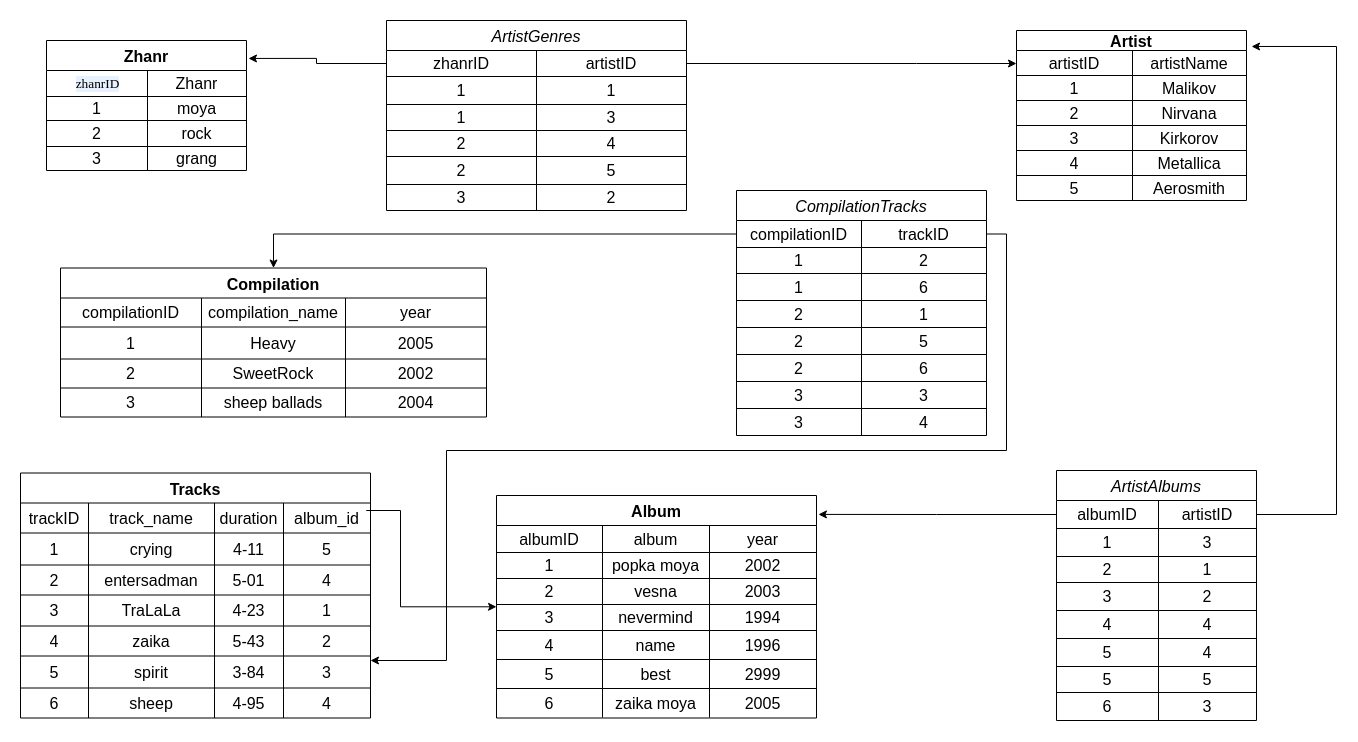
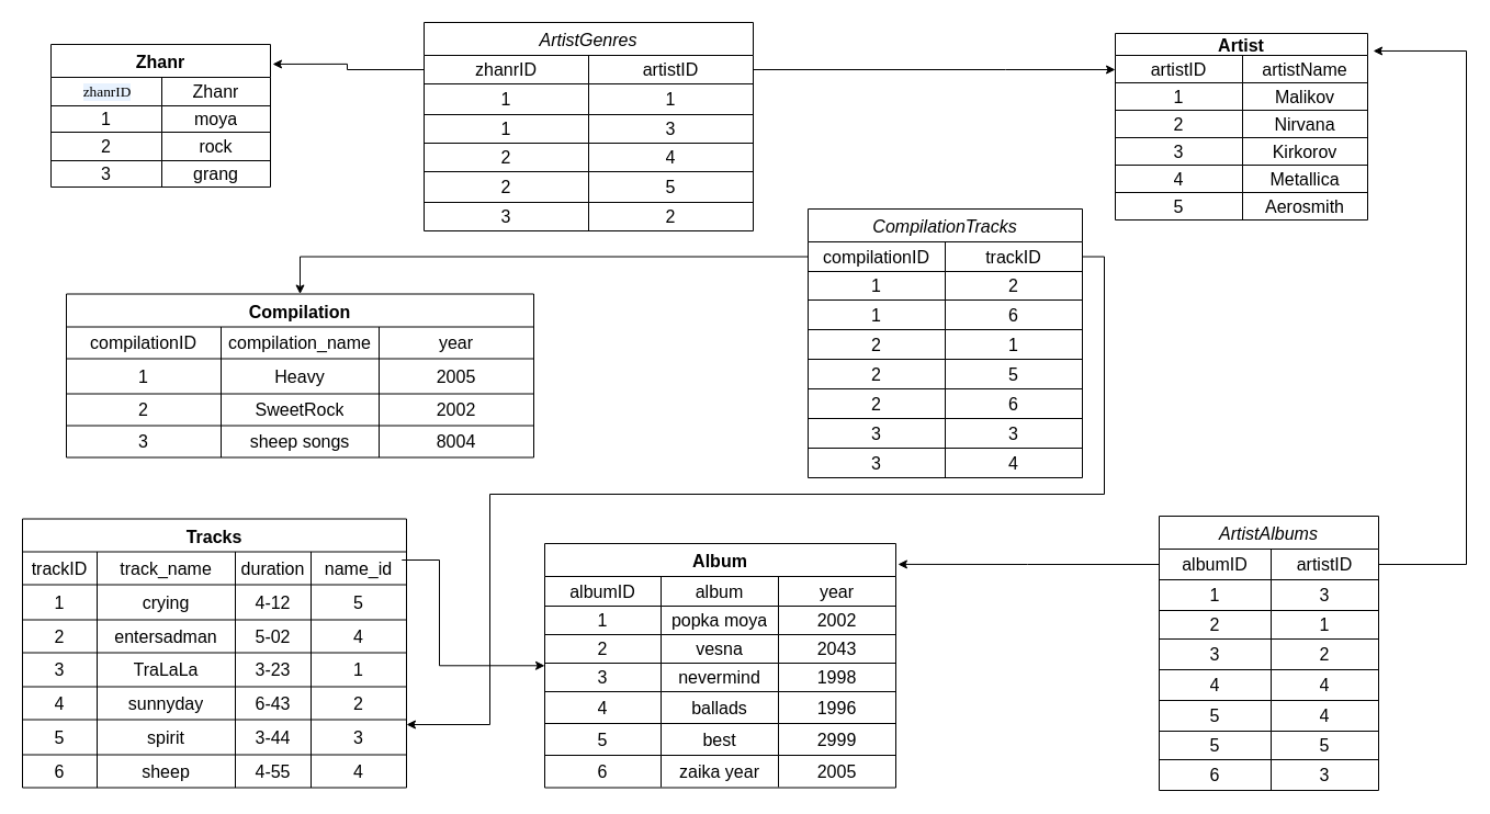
- <mxCell id="160" value="sheep ballads" style="shape=partialRectangle;html=1;whiteSpace=wrap;connectable=0;strokeColor=inherit;overflow=hidden;fillColor=none;top=0;left=0;bottom=0;right=0;pointerEvents=1;fontSize=16;" vertex="1" parent="158"><mxGeometry x="141" width="144" height="29" as="geometry"><mxRectangle width="144" height="29" as="alternateBounds" /></mxGeometry></mxCell>
+ <mxCell id="160" value="sheep songs" style="shape=partialRectangle;html=1;whiteSpace=wrap;connectable=0;strokeColor=inherit;overflow=hidden;fillColor=none;top=0;left=0;bottom=0;right=0;pointerEvents=1;fontSize=16;" vertex="1" parent="158"><mxGeometry x="141" width="144" height="29" as="geometry"><mxRectangle width="144" height="29" as="alternateBounds" /></mxGeometry></mxCell>
- <mxCell id="161" value="2004" style="shape=partialRectangle;html=1;whiteSpace=wrap;connectable=0;strokeColor=inherit;overflow=hidden;fillColor=none;top=0;left=0;bottom=0;right=0;pointerEvents=1;fontSize=16;" vertex="1" parent="158"><mxGeometry x="285" width="141" height="29" as="geometry"><mxRectangle width="141" height="29" as="alternateBounds" /></mxGeometry></mxCell>
+ <mxCell id="161" value="8004" style="shape=partialRectangle;html=1;whiteSpace=wrap;connectable=0;strokeColor=inherit;overflow=hidden;fillColor=none;top=0;left=0;bottom=0;right=0;pointerEvents=1;fontSize=16;" vertex="1" parent="158"><mxGeometry x="285" width="141" height="29" as="geometry"><mxRectangle width="141" height="29" as="alternateBounds" /></mxGeometry></mxCell>
- <mxCell id="68" value="album_id" style="shape=partialRectangle;html=1;whiteSpace=wrap;connectable=0;strokeColor=inherit;overflow=hidden;fillColor=none;top=0;left=0;bottom=0;right=0;pointerEvents=1;fontSize=16;" parent="64" vertex="1"><mxGeometry x="263" width="87" height="30" as="geometry"><mxRectangle width="87" height="30" as="alternateBounds" /></mxGeometry></mxCell>
+ <mxCell id="68" value="name_id" style="shape=partialRectangle;html=1;whiteSpace=wrap;connectable=0;strokeColor=inherit;overflow=hidden;fillColor=none;top=0;left=0;bottom=0;right=0;pointerEvents=1;fontSize=16;" parent="64" vertex="1"><mxGeometry x="263" width="87" height="30" as="geometry"><mxRectangle width="87" height="30" as="alternateBounds" /></mxGeometry></mxCell>
- <mxCell id="72" value="4-11" style="shape=partialRectangle;html=1;whiteSpace=wrap;connectable=0;strokeColor=inherit;overflow=hidden;fillColor=none;top=0;left=0;bottom=0;right=0;pointerEvents=1;fontSize=16;" parent="69" vertex="1"><mxGeometry x="194" width="69" height="32" as="geometry"><mxRectangle width="69" height="32" as="alternateBounds" /></mxGeometry></mxCell>
+ <mxCell id="72" value="4-12" style="shape=partialRectangle;html=1;whiteSpace=wrap;connectable=0;strokeColor=inherit;overflow=hidden;fillColor=none;top=0;left=0;bottom=0;right=0;pointerEvents=1;fontSize=16;" parent="69" vertex="1"><mxGeometry x="194" width="69" height="32" as="geometry"><mxRectangle width="69" height="32" as="alternateBounds" /></mxGeometry></mxCell>
- <mxCell id="77" value="5-01" style="shape=partialRectangle;html=1;whiteSpace=wrap;connectable=0;strokeColor=inherit;overflow=hidden;fillColor=none;top=0;left=0;bottom=0;right=0;pointerEvents=1;fontSize=16;" parent="74" vertex="1"><mxGeometry x="194" width="69" height="30" as="geometry"><mxRectangle width="69" height="30" as="alternateBounds" /></mxGeometry></mxCell>
+ <mxCell id="77" value="5-02" style="shape=partialRectangle;html=1;whiteSpace=wrap;connectable=0;strokeColor=inherit;overflow=hidden;fillColor=none;top=0;left=0;bottom=0;right=0;pointerEvents=1;fontSize=16;" parent="74" vertex="1"><mxGeometry x="194" width="69" height="30" as="geometry"><mxRectangle width="69" height="30" as="alternateBounds" /></mxGeometry></mxCell>
- <mxCell id="27" value="2003" style="shape=partialRectangle;html=1;whiteSpace=wrap;connectable=0;strokeColor=inherit;overflow=hidden;fillColor=none;top=0;left=0;bottom=0;right=0;pointerEvents=1;fontSize=16;" parent="24" vertex="1"><mxGeometry x="213" width="107" height="26" as="geometry"><mxRectangle width="107" height="26" as="alternateBounds" /></mxGeometry></mxCell>
+ <mxCell id="27" value="2043" style="shape=partialRectangle;html=1;whiteSpace=wrap;connectable=0;strokeColor=inherit;overflow=hidden;fillColor=none;top=0;left=0;bottom=0;right=0;pointerEvents=1;fontSize=16;" parent="24" vertex="1"><mxGeometry x="213" width="107" height="26" as="geometry"><mxRectangle width="107" height="26" as="alternateBounds" /></mxGeometry></mxCell>
- <mxCell id="82" value="4-23" style="shape=partialRectangle;html=1;whiteSpace=wrap;connectable=0;strokeColor=inherit;overflow=hidden;fillColor=none;top=0;left=0;bottom=0;right=0;pointerEvents=1;fontSize=16;" parent="79" vertex="1"><mxGeometry x="194" width="69" height="31" as="geometry"><mxRectangle width="69" height="31" as="alternateBounds" /></mxGeometry></mxCell>
+ <mxCell id="82" value="3-23" style="shape=partialRectangle;html=1;whiteSpace=wrap;connectable=0;strokeColor=inherit;overflow=hidden;fillColor=none;top=0;left=0;bottom=0;right=0;pointerEvents=1;fontSize=16;" parent="79" vertex="1"><mxGeometry x="194" width="69" height="31" as="geometry"><mxRectangle width="69" height="31" as="alternateBounds" /></mxGeometry></mxCell>
- <mxCell id="31" value="1994" style="shape=partialRectangle;html=1;whiteSpace=wrap;connectable=0;strokeColor=inherit;overflow=hidden;fillColor=none;top=0;left=0;bottom=0;right=0;pointerEvents=1;fontSize=16;" parent="28" vertex="1"><mxGeometry x="213" width="107" height="26" as="geometry"><mxRectangle width="107" height="26" as="alternateBounds" /></mxGeometry></mxCell>
+ <mxCell id="31" value="1998" style="shape=partialRectangle;html=1;whiteSpace=wrap;connectable=0;strokeColor=inherit;overflow=hidden;fillColor=none;top=0;left=0;bottom=0;right=0;pointerEvents=1;fontSize=16;" parent="28" vertex="1"><mxGeometry x="213" width="107" height="26" as="geometry"><mxRectangle width="107" height="26" as="alternateBounds" /></mxGeometry></mxCell>
- <mxCell id="86" value="zaika" style="shape=partialRectangle;html=1;whiteSpace=wrap;connectable=0;strokeColor=inherit;overflow=hidden;fillColor=none;top=0;left=0;bottom=0;right=0;pointerEvents=1;fontSize=16;" parent="84" vertex="1"><mxGeometry x="68" width="126" height="30" as="geometry"><mxRectangle width="126" height="30" as="alternateBounds" /></mxGeometry></mxCell>
+ <mxCell id="86" value="sunnyday" style="shape=partialRectangle;html=1;whiteSpace=wrap;connectable=0;strokeColor=inherit;overflow=hidden;fillColor=none;top=0;left=0;bottom=0;right=0;pointerEvents=1;fontSize=16;" parent="84" vertex="1"><mxGeometry x="68" width="126" height="30" as="geometry"><mxRectangle width="126" height="30" as="alternateBounds" /></mxGeometry></mxCell>
- <mxCell id="87" value="5-43" style="shape=partialRectangle;html=1;whiteSpace=wrap;connectable=0;strokeColor=inherit;overflow=hidden;fillColor=none;top=0;left=0;bottom=0;right=0;pointerEvents=1;fontSize=16;" parent="84" vertex="1"><mxGeometry x="194" width="69" height="30" as="geometry"><mxRectangle width="69" height="30" as="alternateBounds" /></mxGeometry></mxCell>
+ <mxCell id="87" value="6-43" style="shape=partialRectangle;html=1;whiteSpace=wrap;connectable=0;strokeColor=inherit;overflow=hidden;fillColor=none;top=0;left=0;bottom=0;right=0;pointerEvents=1;fontSize=16;" parent="84" vertex="1"><mxGeometry x="194" width="69" height="30" as="geometry"><mxRectangle width="69" height="30" as="alternateBounds" /></mxGeometry></mxCell>
- <mxCell id="34" value="name" style="shape=partialRectangle;html=1;whiteSpace=wrap;connectable=0;strokeColor=inherit;overflow=hidden;fillColor=none;top=0;left=0;bottom=0;right=0;pointerEvents=1;fontSize=16;" parent="32" vertex="1"><mxGeometry x="106" width="107" height="29" as="geometry"><mxRectangle width="107" height="29" as="alternateBounds" /></mxGeometry></mxCell>
+ <mxCell id="34" value="ballads" style="shape=partialRectangle;html=1;whiteSpace=wrap;connectable=0;strokeColor=inherit;overflow=hidden;fillColor=none;top=0;left=0;bottom=0;right=0;pointerEvents=1;fontSize=16;" parent="32" vertex="1"><mxGeometry x="106" width="107" height="29" as="geometry"><mxRectangle width="107" height="29" as="alternateBounds" /></mxGeometry></mxCell>
- <mxCell id="92" value="3-84" style="shape=partialRectangle;html=1;whiteSpace=wrap;connectable=0;strokeColor=inherit;overflow=hidden;fillColor=none;top=0;left=0;bottom=0;right=0;pointerEvents=1;fontSize=16;" parent="89" vertex="1"><mxGeometry x="194" width="69" height="32" as="geometry"><mxRectangle width="69" height="32" as="alternateBounds" /></mxGeometry></mxCell>
+ <mxCell id="92" value="3-44" style="shape=partialRectangle;html=1;whiteSpace=wrap;connectable=0;strokeColor=inherit;overflow=hidden;fillColor=none;top=0;left=0;bottom=0;right=0;pointerEvents=1;fontSize=16;" parent="89" vertex="1"><mxGeometry x="194" width="69" height="32" as="geometry"><mxRectangle width="69" height="32" as="alternateBounds" /></mxGeometry></mxCell>
- <mxCell id="97" value="4-95" style="shape=partialRectangle;html=1;whiteSpace=wrap;connectable=0;strokeColor=inherit;overflow=hidden;fillColor=none;top=0;left=0;bottom=0;right=0;pointerEvents=1;fontSize=16;" parent="94" vertex="1"><mxGeometry x="194" width="69" height="30" as="geometry"><mxRectangle width="69" height="30" as="alternateBounds" /></mxGeometry></mxCell>
+ <mxCell id="97" value="4-55" style="shape=partialRectangle;html=1;whiteSpace=wrap;connectable=0;strokeColor=inherit;overflow=hidden;fillColor=none;top=0;left=0;bottom=0;right=0;pointerEvents=1;fontSize=16;" parent="94" vertex="1"><mxGeometry x="194" width="69" height="30" as="geometry"><mxRectangle width="69" height="30" as="alternateBounds" /></mxGeometry></mxCell>
- <mxCell id="42" value="zaika moya" style="shape=partialRectangle;html=1;whiteSpace=wrap;connectable=0;strokeColor=inherit;overflow=hidden;fillColor=none;top=0;left=0;bottom=0;right=0;pointerEvents=1;fontSize=16;" parent="40" vertex="1"><mxGeometry x="106" width="107" height="29" as="geometry"><mxRectangle width="107" height="29" as="alternateBounds" /></mxGeometry></mxCell>
+ <mxCell id="42" value="zaika year" style="shape=partialRectangle;html=1;whiteSpace=wrap;connectable=0;strokeColor=inherit;overflow=hidden;fillColor=none;top=0;left=0;bottom=0;right=0;pointerEvents=1;fontSize=16;" parent="40" vertex="1"><mxGeometry x="106" width="107" height="29" as="geometry"><mxRectangle width="107" height="29" as="alternateBounds" /></mxGeometry></mxCell>
